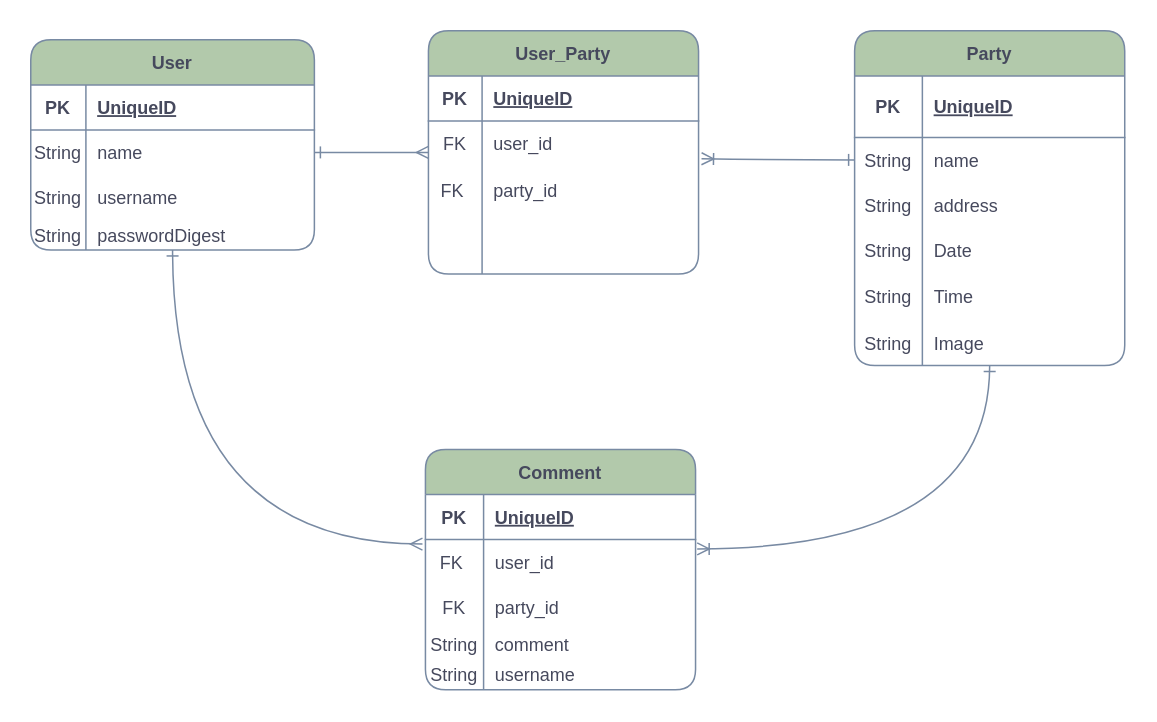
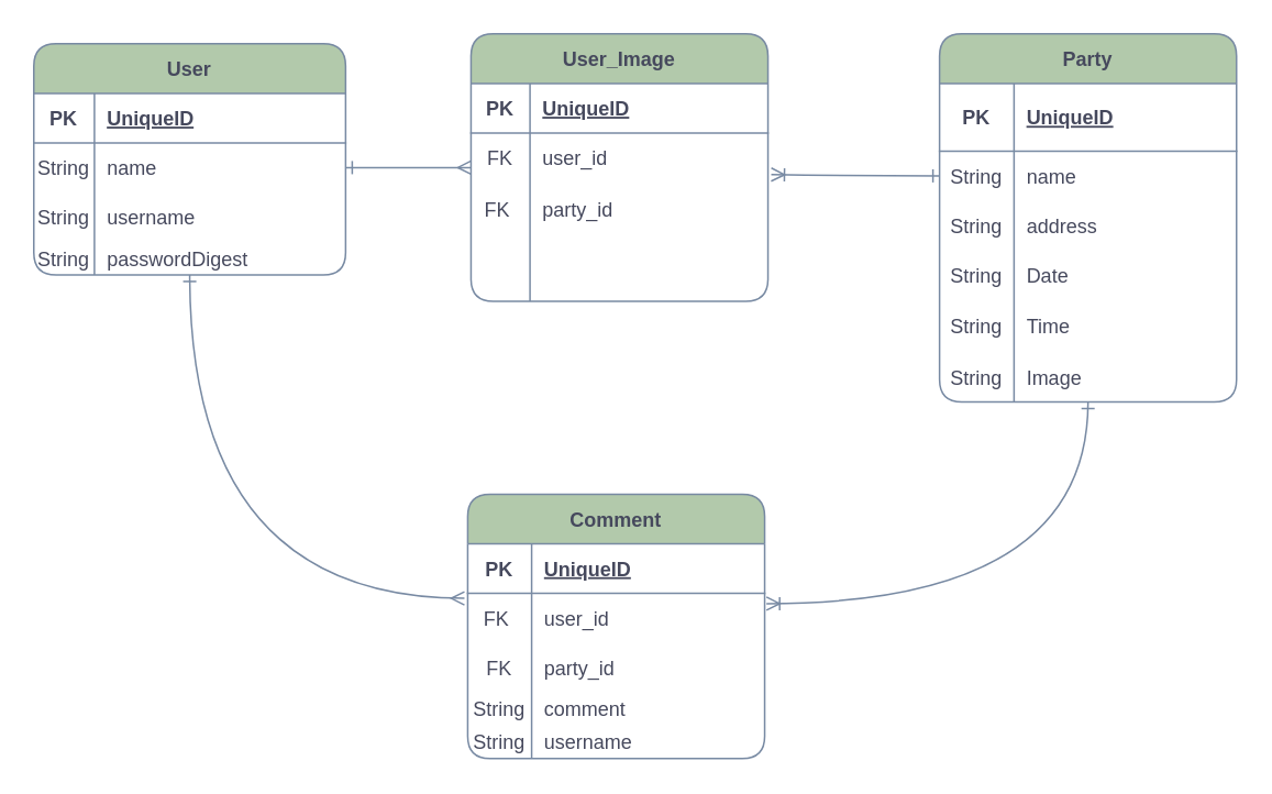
- <mxCell id="53" value="User_Party" style="shape=table;startSize=30;container=1;collapsible=1;childLayout=tableLayout;fixedRows=1;rowLines=0;fontStyle=1;align=center;resizeLast=1;points=[[0,0,0,0,0],[0,0.25,0,0,0],[0,0.5,0,0,0],[0,0.75,0,0,0],[0,1,0,0,0],[0.14,1,0,0,0],[0.25,0,0,0,0],[0.25,1,0,0,0],[0.29,1,0,0,0],[0.43,1,0,0,0],[0.5,0,0,0,0],[0.5,1,0,0,0],[0.57,1,0,0,0],[0.71,1,0,0,0],[0.75,0,0,0,0],[0.75,1,0,0,0],[0.86,1,0,0,0],[1,0,0,0,0],[1,0.25,0,0,0],[1,0.5,0,0,0],[1,0.75,0,0,0],[1,1,0,0,0]];fillColor=#B2C9AB;strokeColor=#788AA3;fontColor=#46495D;rounded=1;" vertex="1" parent="1"><mxGeometry x="285" y="20" width="180" height="162" as="geometry" /></mxCell>
+ <mxCell id="53" value="User_Image" style="shape=table;startSize=30;container=1;collapsible=1;childLayout=tableLayout;fixedRows=1;rowLines=0;fontStyle=1;align=center;resizeLast=1;points=[[0,0,0,0,0],[0,0.25,0,0,0],[0,0.5,0,0,0],[0,0.75,0,0,0],[0,1,0,0,0],[0.14,1,0,0,0],[0.25,0,0,0,0],[0.25,1,0,0,0],[0.29,1,0,0,0],[0.43,1,0,0,0],[0.5,0,0,0,0],[0.5,1,0,0,0],[0.57,1,0,0,0],[0.71,1,0,0,0],[0.75,0,0,0,0],[0.75,1,0,0,0],[0.86,1,0,0,0],[1,0,0,0,0],[1,0.25,0,0,0],[1,0.5,0,0,0],[1,0.75,0,0,0],[1,1,0,0,0]];fillColor=#B2C9AB;strokeColor=#788AA3;fontColor=#46495D;rounded=1;" vertex="1" parent="1"><mxGeometry x="285" y="20" width="180" height="162" as="geometry" /></mxCell>
